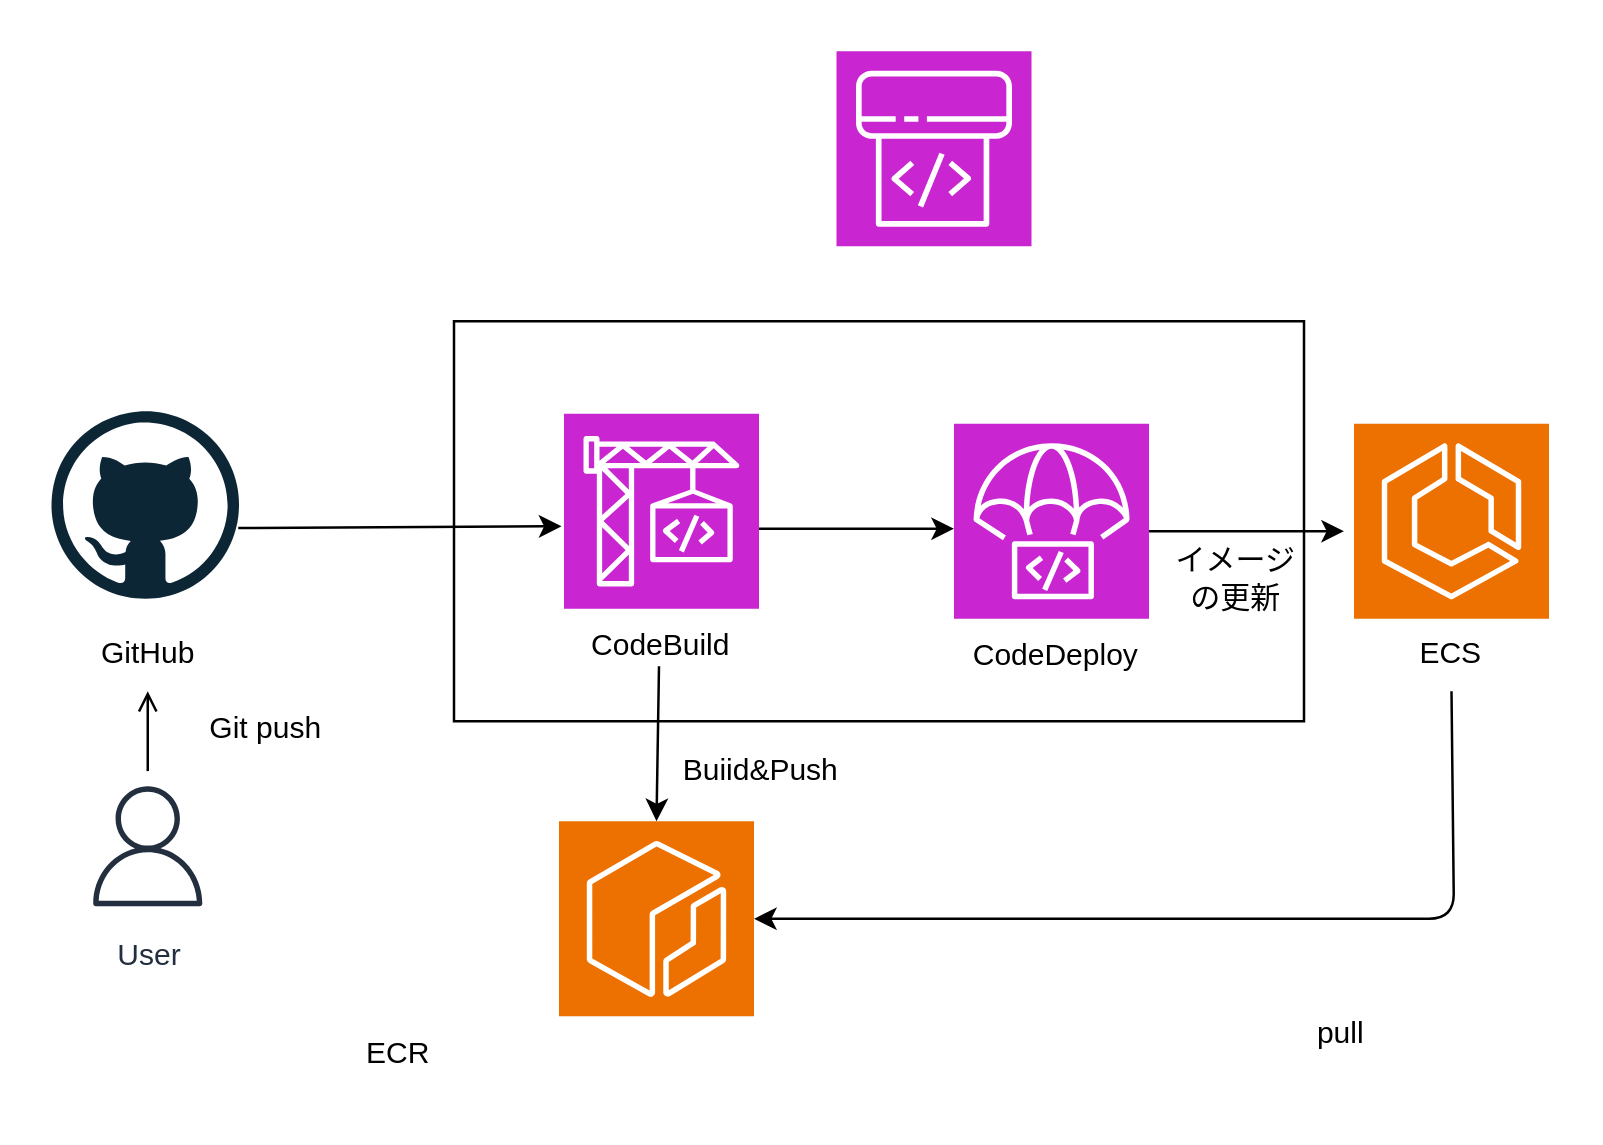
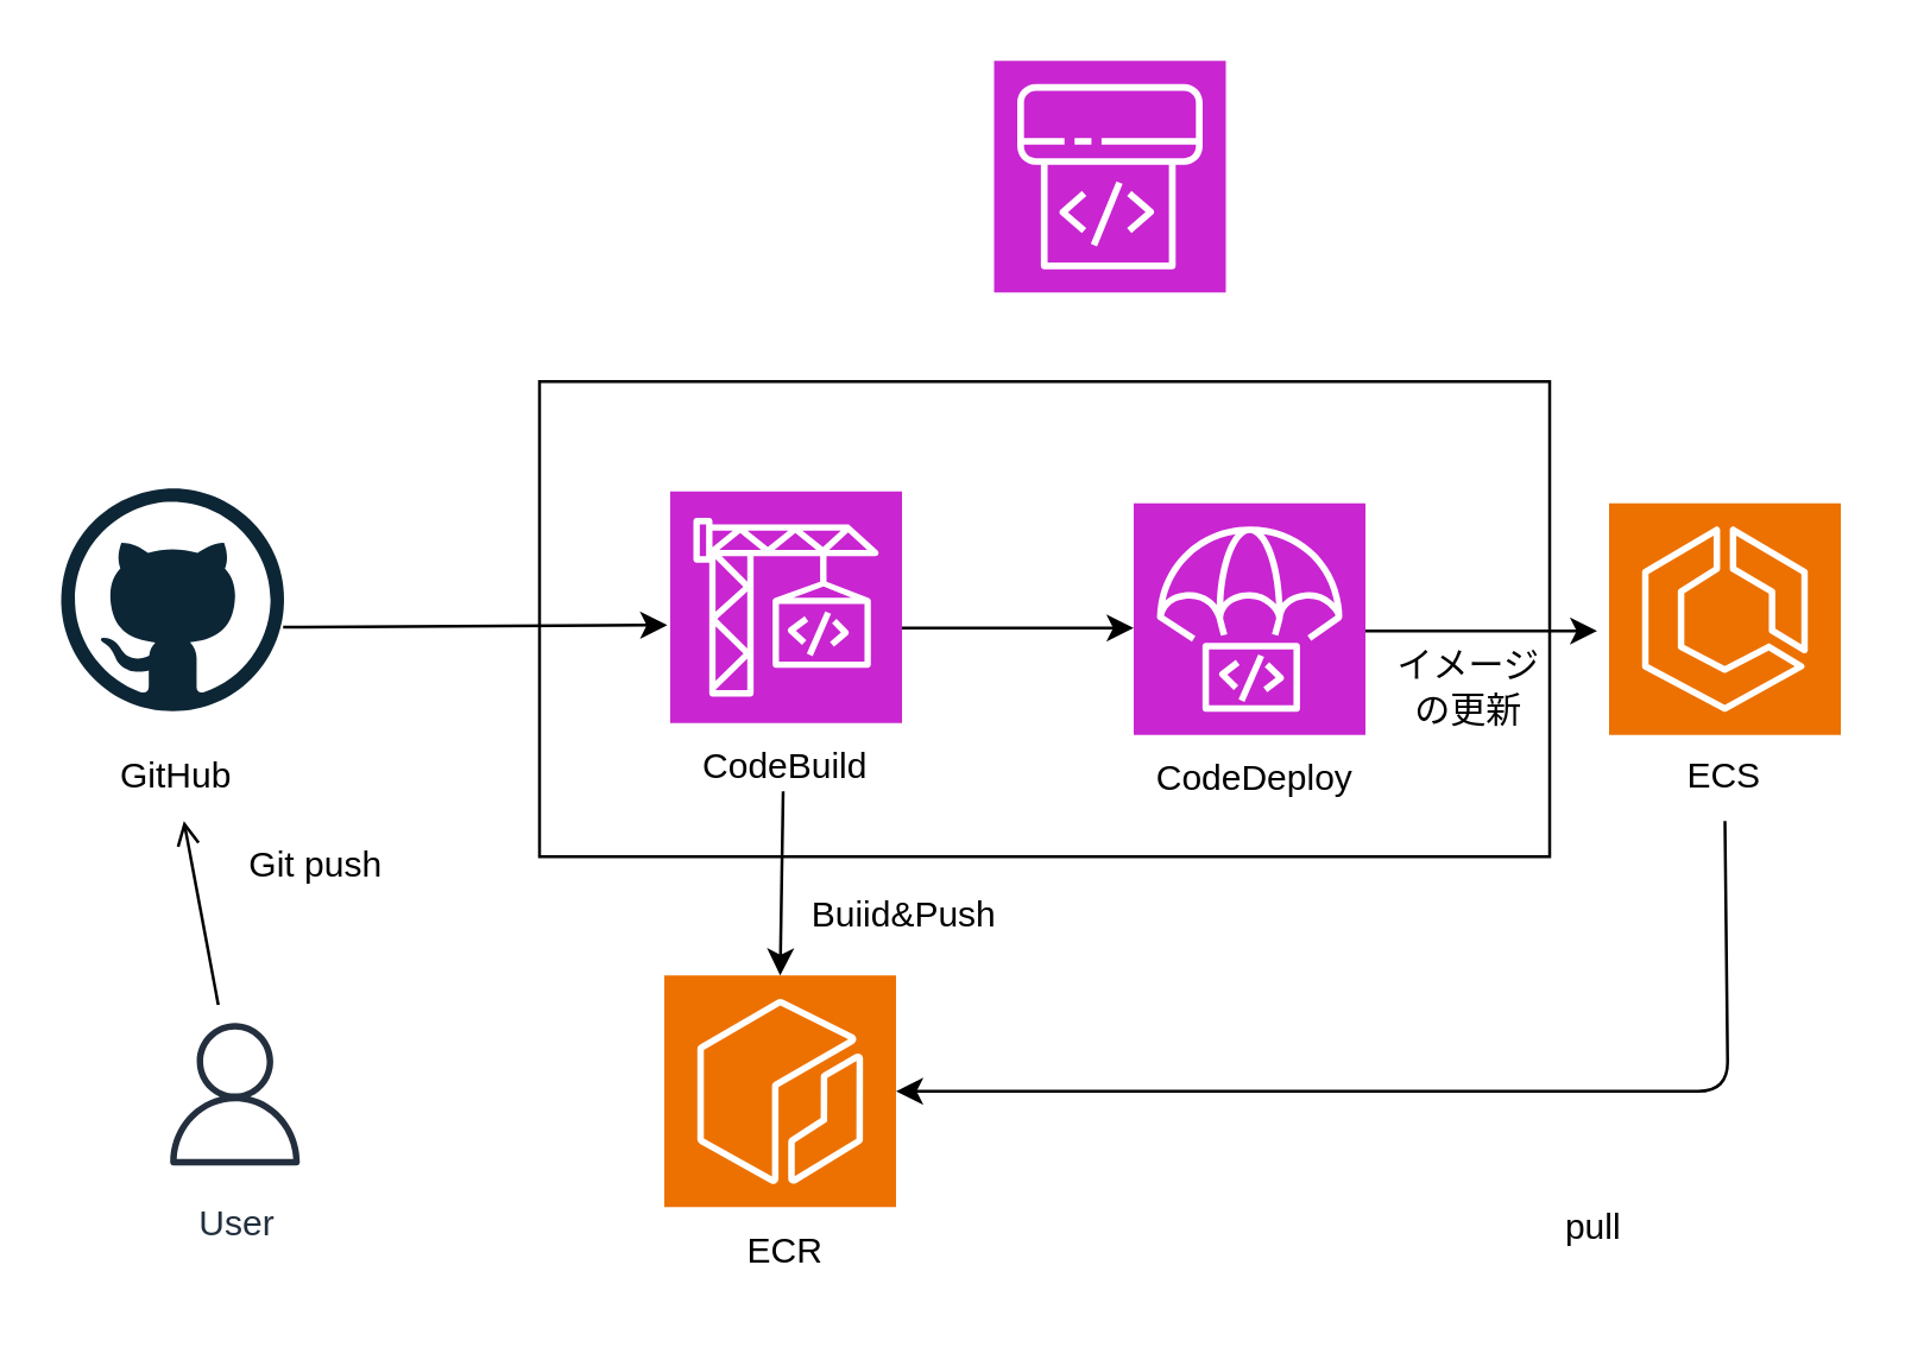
- <mxCell id="4" value="User" style="sketch=0;outlineConnect=0;fontColor=#232F3E;gradientColor=none;strokeColor=#232F3E;fillColor=#ffffff;dashed=0;verticalLabelPosition=bottom;verticalAlign=top;align=center;html=1;fontSize=12;fontStyle=0;aspect=fixed;shape=mxgraph.aws4.resourceIcon;resIcon=mxgraph.aws4.user;" parent="1" vertex="1"><mxGeometry x="28.5" y="308" width="60" height="60" as="geometry" /></mxCell>
+ <mxCell id="4" value="User" style="sketch=0;outlineConnect=0;fontColor=#232F3E;gradientColor=none;strokeColor=#232F3E;fillColor=#ffffff;dashed=0;verticalLabelPosition=bottom;verticalAlign=top;align=center;html=1;fontSize=12;fontStyle=0;aspect=fixed;shape=mxgraph.aws4.resourceIcon;resIcon=mxgraph.aws4.user;" parent="1" vertex="1"><mxGeometry x="48.5" y="338" width="60" height="60" as="geometry" /></mxCell>
- <mxCell id="12" value="ECR" style="text;html=1;align=center;verticalAlign=middle;whiteSpace=wrap;rounded=0;" parent="1" vertex="1"><mxGeometry x="129" y="406" width="60" height="30" as="geometry" /></mxCell>
+ <mxCell id="12" value="ECR" style="text;html=1;align=center;verticalAlign=middle;whiteSpace=wrap;rounded=0;" parent="1" vertex="1"><mxGeometry x="234" y="406" width="60" height="30" as="geometry" /></mxCell>
